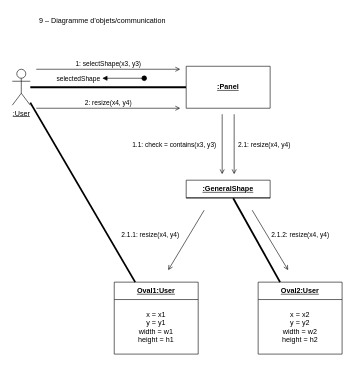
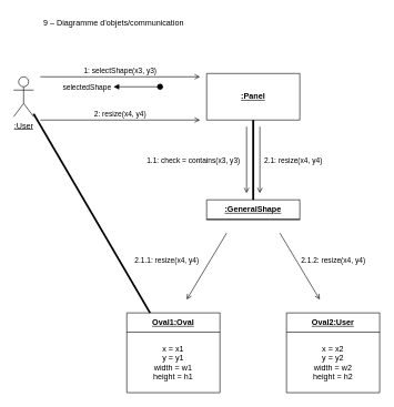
- <mxCell id="4" value="" style="endArrow=none;startArrow=none;endFill=0;startFill=0;endSize=8;html=1;verticalAlign=bottom;labelBackgroundColor=none;strokeWidth=3;rounded=0;" parent="1" source="2" target="14" edge="1"><mxGeometry width="160" relative="1" as="geometry"><mxPoint x="60" y="250" as="sourcePoint" /><mxPoint x="220" y="250" as="targetPoint" /></mxGeometry></mxCell>
+ <mxCell id="15" value="" style="endArrow=none;startArrow=none;endFill=0;startFill=0;endSize=8;html=1;verticalAlign=bottom;labelBackgroundColor=none;strokeWidth=3;rounded=0;" parent="1" source="14" target="3" edge="1"><mxGeometry width="160" relative="1" as="geometry"><mxPoint x="430" y="200" as="sourcePoint" /><mxPoint x="640" y="200" as="targetPoint" /></mxGeometry></mxCell>
- <mxCell id="10" value="" style="endArrow=none;startArrow=none;endFill=0;startFill=0;endSize=8;html=1;verticalAlign=bottom;labelBackgroundColor=none;strokeWidth=3;rounded=0;" parent="1" source="7" target="3" edge="1"><mxGeometry width="160" relative="1" as="geometry"><mxPoint x="243" y="400" as="sourcePoint" /><mxPoint x="288" y="319" as="targetPoint" /></mxGeometry></mxCell>
- <mxCell id="5" value="&lt;u&gt;Oval1:User&lt;/u&gt;" style="swimlane;fontStyle=1;align=center;verticalAlign=middle;childLayout=stackLayout;horizontal=1;startSize=29;horizontalStack=0;resizeParent=1;resizeParentMax=0;resizeLast=0;collapsible=0;marginBottom=0;html=1;whiteSpace=wrap;" parent="1" vertex="1"><mxGeometry x="190" y="470" width="140" height="120" as="geometry" /></mxCell>
+ <mxCell id="5" value="&lt;u&gt;Oval1:Oval&lt;/u&gt;" style="swimlane;fontStyle=1;align=center;verticalAlign=middle;childLayout=stackLayout;horizontal=1;startSize=29;horizontalStack=0;resizeParent=1;resizeParentMax=0;resizeLast=0;collapsible=0;marginBottom=0;html=1;whiteSpace=wrap;" parent="1" vertex="1"><mxGeometry x="190" y="470" width="140" height="120" as="geometry" /></mxCell>
